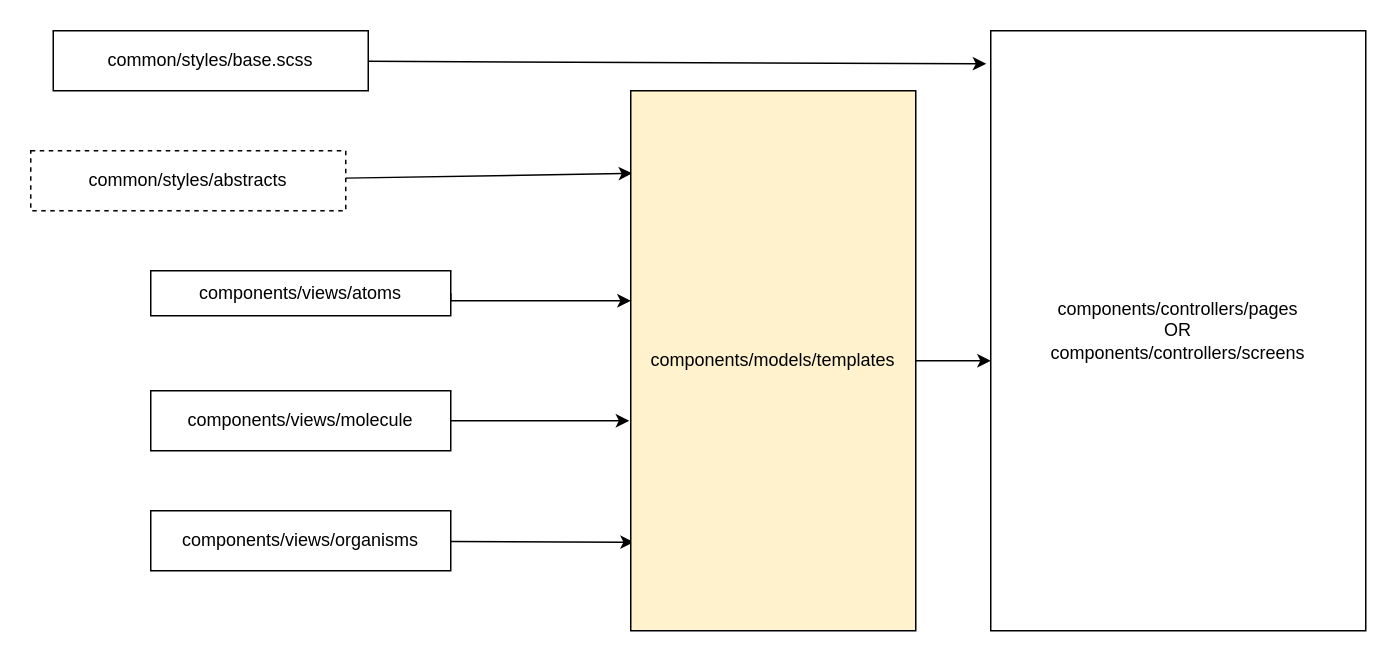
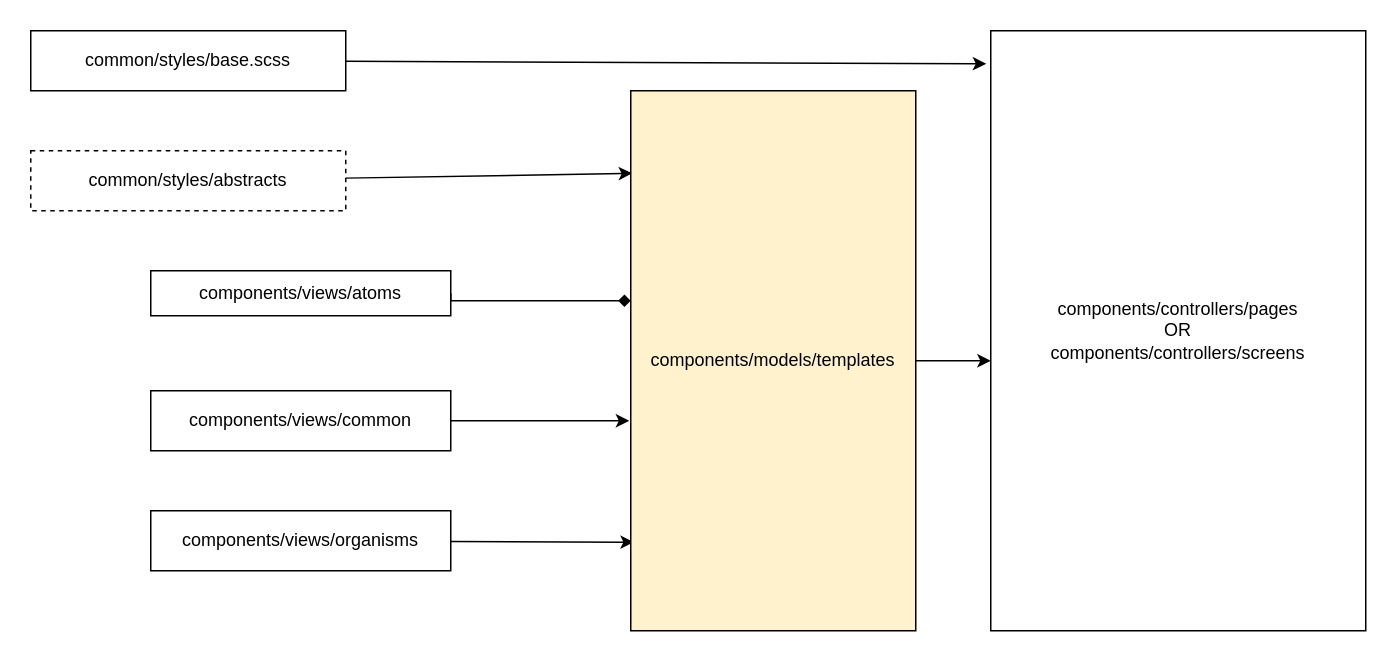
- <mxCell id="3" value="common/styles/base.scss" style="whiteSpace=wrap;html=1;" parent="1" vertex="1"><mxGeometry x="35" y="20" width="210" height="40" as="geometry" /></mxCell>
+ <mxCell id="3" value="common/styles/base.scss" style="whiteSpace=wrap;html=1;" parent="1" vertex="1"><mxGeometry x="20" y="20" width="210" height="40" as="geometry" /></mxCell>
- <mxCell id="6" style="edgeStyle=orthogonalEdgeStyle;rounded=0;orthogonalLoop=1;jettySize=auto;html=1;exitX=1;exitY=0.5;exitDx=0;exitDy=0;" parent="1" source="7" target="13" edge="1"><mxGeometry relative="1" as="geometry"><Array as="points"><mxPoint x="360" y="200" /><mxPoint x="360" y="200" /></Array></mxGeometry></mxCell>
+ <mxCell id="6" style="edgeStyle=orthogonalEdgeStyle;rounded=0;orthogonalLoop=1;jettySize=auto;html=1;exitX=1;exitY=0.5;exitDx=0;exitDy=0;endArrow=diamond;" parent="1" source="7" target="13" edge="1"><mxGeometry relative="1" as="geometry"><Array as="points"><mxPoint x="360" y="200" /><mxPoint x="360" y="200" /></Array></mxGeometry></mxCell>
- <mxCell id="9" value="components/views/molecule" style="whiteSpace=wrap;html=1;" parent="1" vertex="1"><mxGeometry x="100" y="260" width="200" height="40" as="geometry" /></mxCell>
+ <mxCell id="9" value="components/views/common" style="whiteSpace=wrap;html=1;" parent="1" vertex="1"><mxGeometry x="100" y="260" width="200" height="40" as="geometry" /></mxCell>
